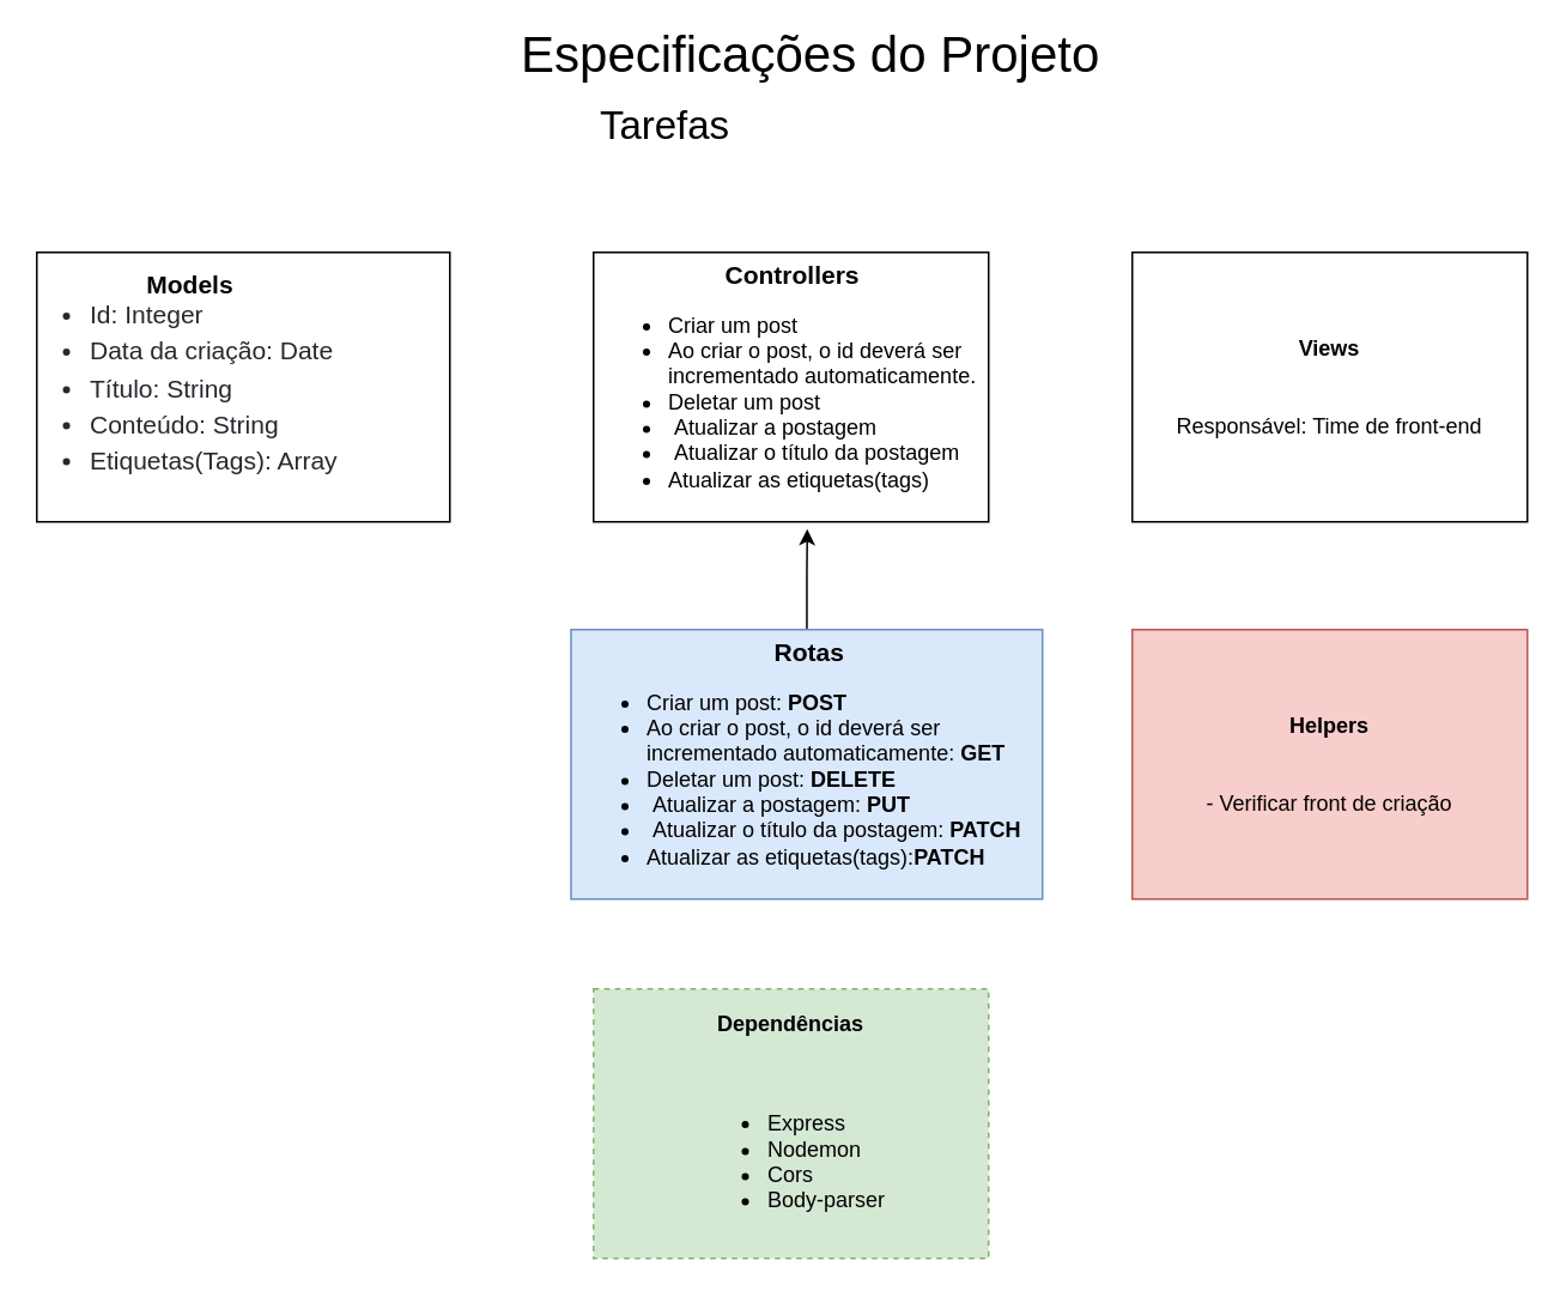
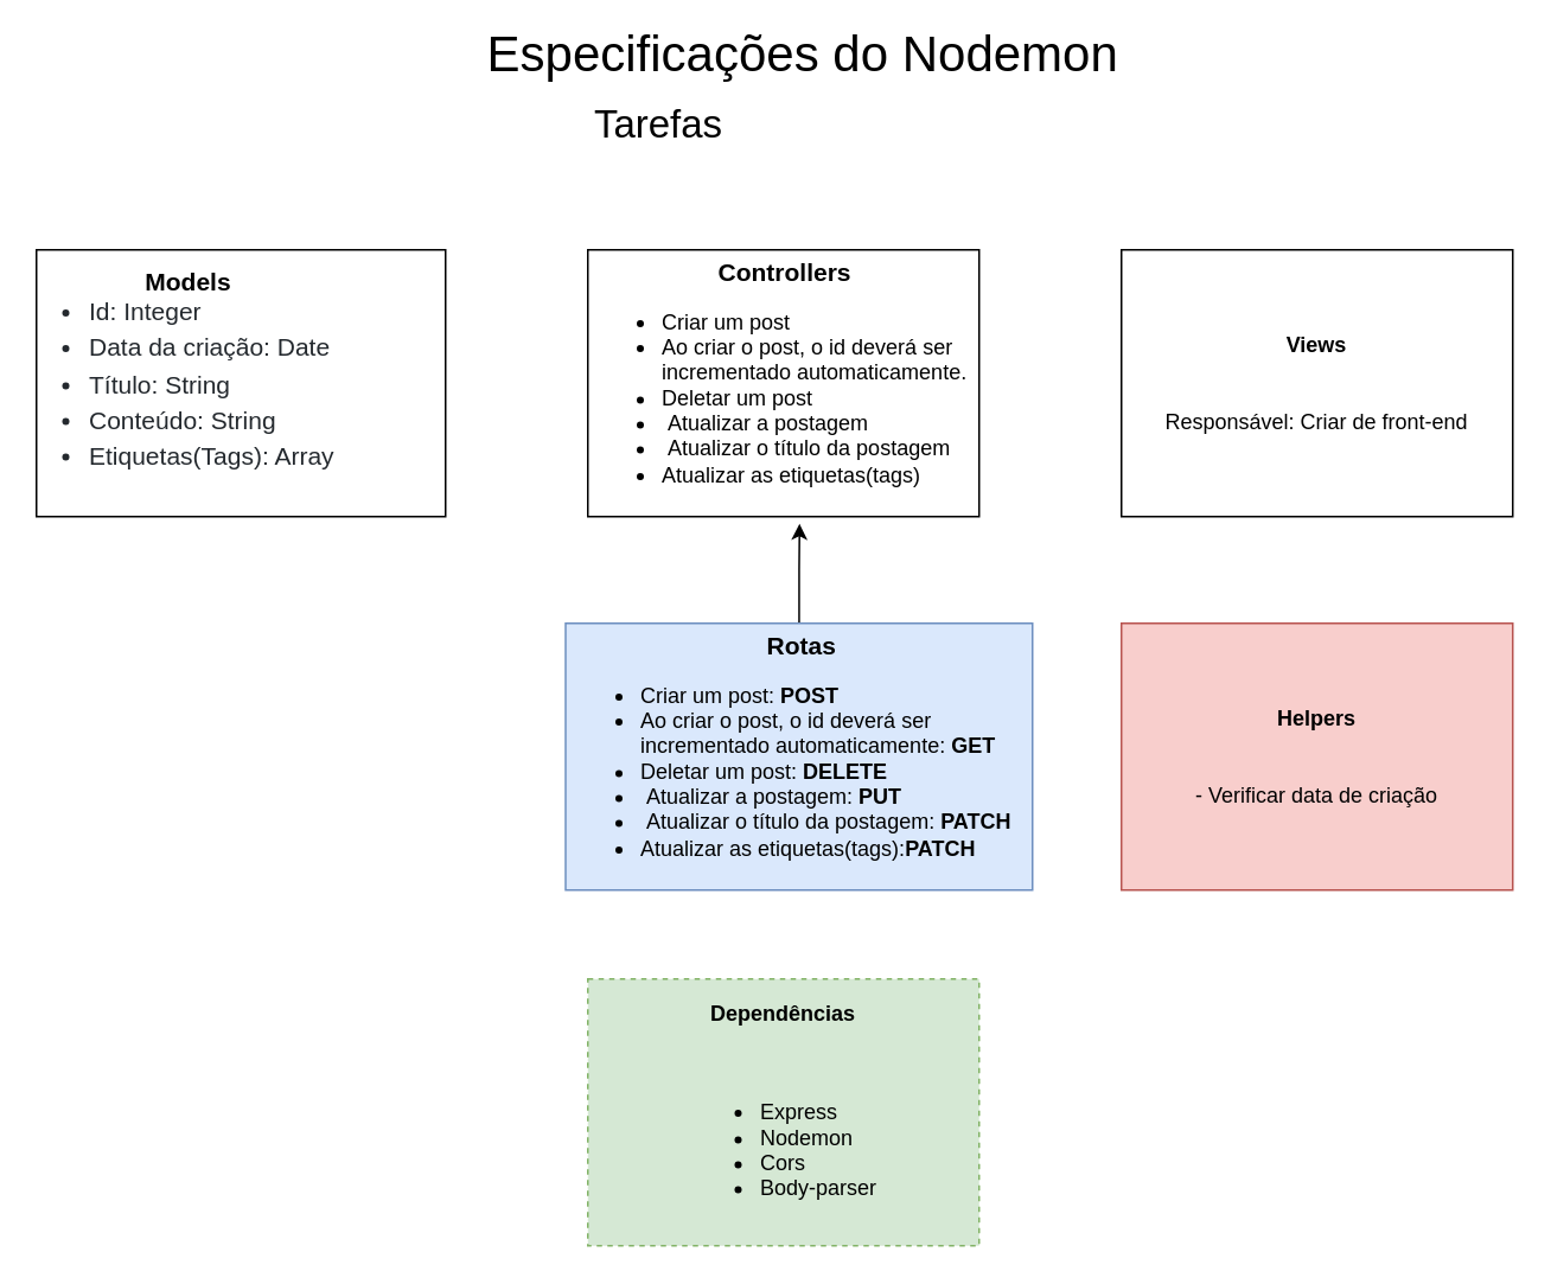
- <mxCell id="2" value="&lt;font style=&quot;font-size: 28px&quot;&gt;Especificações do Projeto&amp;nbsp;&lt;/font&gt;" style="text;html=1;strokeColor=none;fillColor=none;align=center;verticalAlign=middle;whiteSpace=wrap;rounded=0;strokeWidth=1;" vertex="1" parent="1"><mxGeometry x="260" y="20" width="390" height="20" as="geometry" /></mxCell>
+ <mxCell id="2" value="&lt;font style=&quot;font-size: 28px&quot;&gt;Especificações do Nodemon&amp;nbsp;&lt;/font&gt;" style="text;html=1;strokeColor=none;fillColor=none;align=center;verticalAlign=middle;whiteSpace=wrap;rounded=0;strokeWidth=1;" vertex="1" parent="1"><mxGeometry x="260" y="20" width="390" height="20" as="geometry" /></mxCell>
- <mxCell id="6" value="&lt;b&gt;Views&lt;br&gt;&lt;/b&gt;&lt;br&gt;&lt;br&gt;Responsável: Time de front-end" style="rounded=0;whiteSpace=wrap;html=1;strokeWidth=1;" vertex="1" parent="1"><mxGeometry x="630" y="140" width="220" height="150" as="geometry" /></mxCell>
+ <mxCell id="6" value="&lt;b&gt;Views&lt;br&gt;&lt;/b&gt;&lt;br&gt;&lt;br&gt;Responsável: Criar de front-end" style="rounded=0;whiteSpace=wrap;html=1;strokeWidth=1;" vertex="1" parent="1"><mxGeometry x="630" y="140" width="220" height="150" as="geometry" /></mxCell>
- <mxCell id="7" value="&lt;b&gt;Helpers&lt;br&gt;&lt;/b&gt;&lt;br&gt;&lt;br&gt;- Verificar front de criação" style="rounded=0;whiteSpace=wrap;html=1;strokeWidth=1;fillColor=#f8cecc;strokeColor=#b85450;" vertex="1" parent="1"><mxGeometry x="630" y="350" width="220" height="150" as="geometry" /></mxCell>
+ <mxCell id="7" value="&lt;b&gt;Helpers&lt;br&gt;&lt;/b&gt;&lt;br&gt;&lt;br&gt;- Verificar data de criação" style="rounded=0;whiteSpace=wrap;html=1;strokeWidth=1;fillColor=#f8cecc;strokeColor=#b85450;" vertex="1" parent="1"><mxGeometry x="630" y="350" width="220" height="150" as="geometry" /></mxCell>
